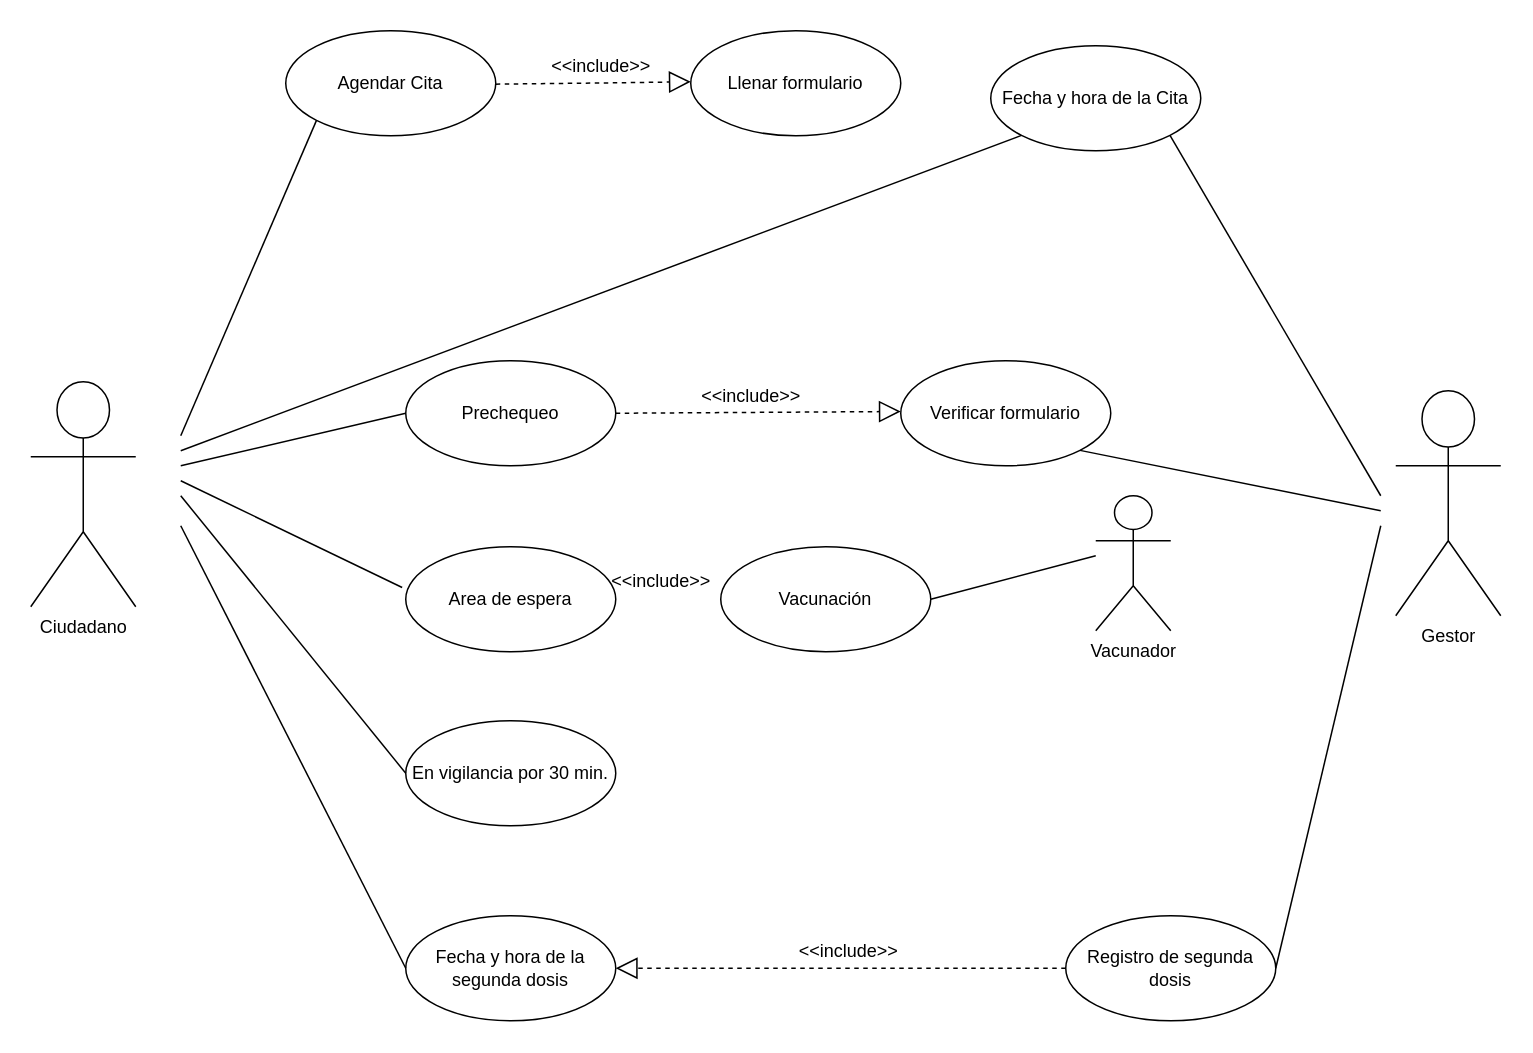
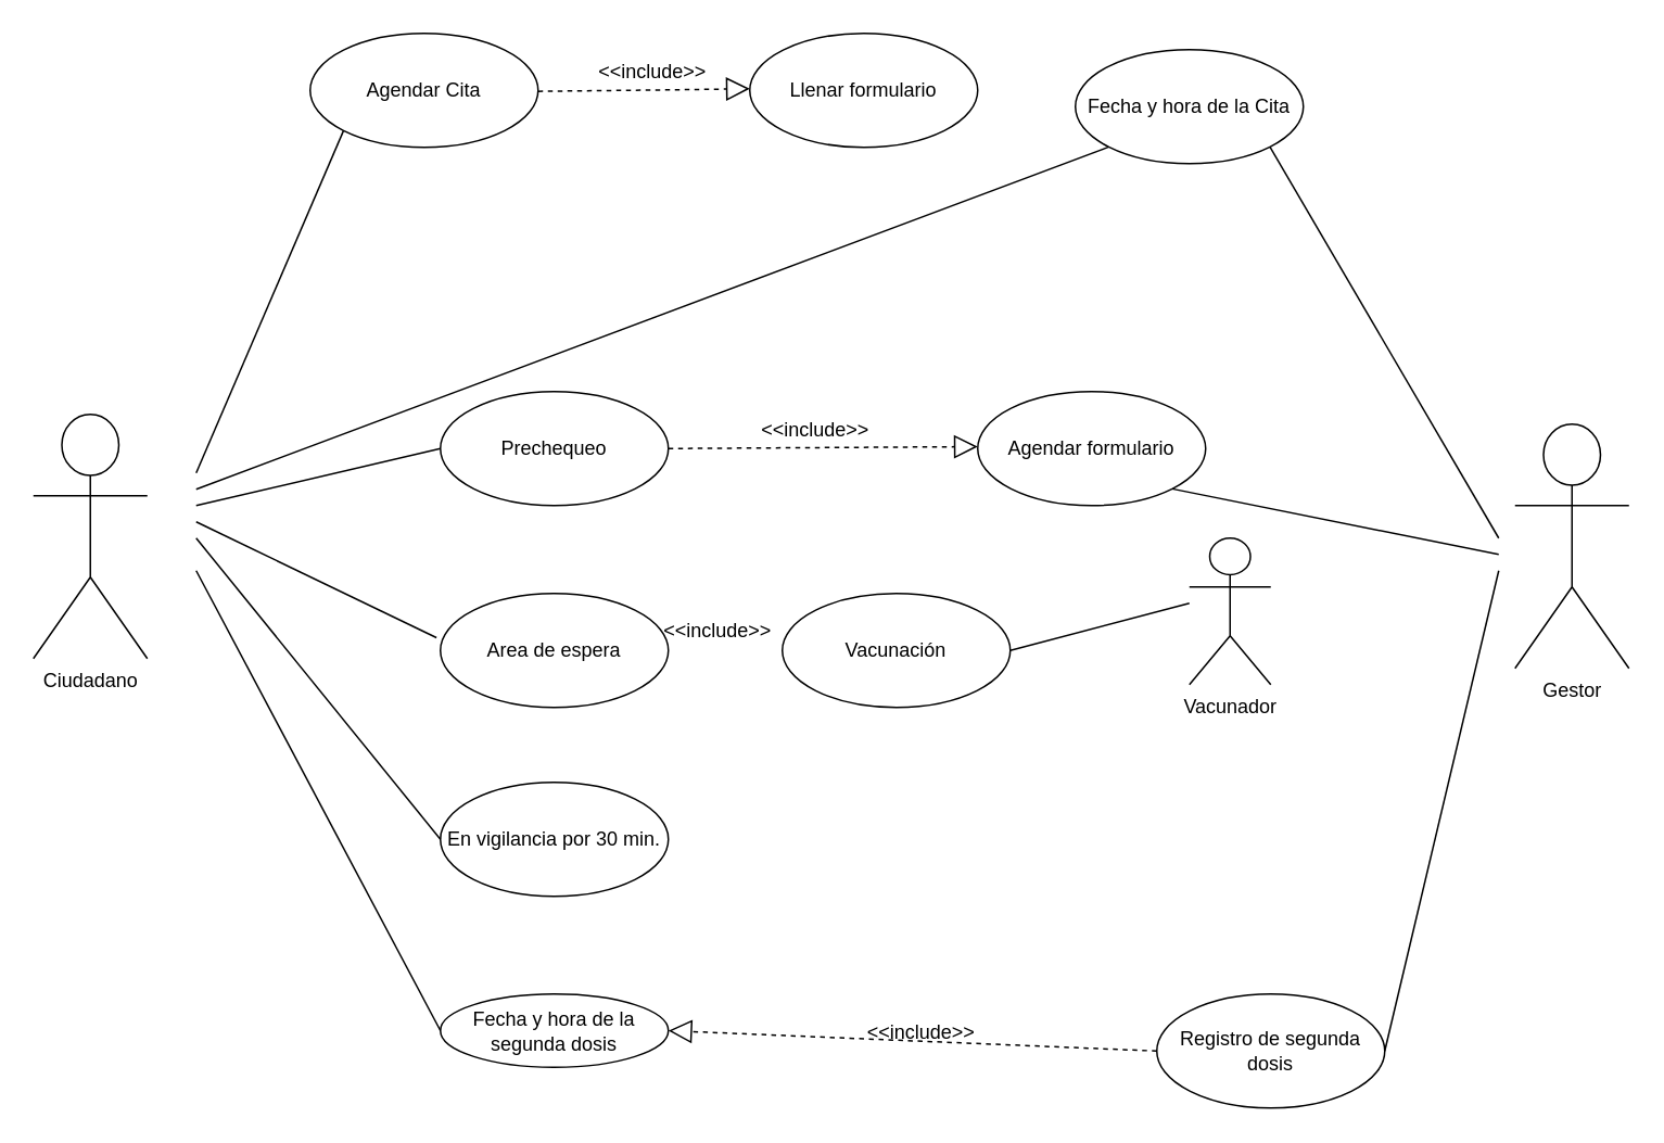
- <mxCell id="13" value="Verificar formulario" style="ellipse;whiteSpace=wrap;html=1;" parent="1" vertex="1"><mxGeometry x="600" y="240" width="140" height="70" as="geometry" /></mxCell>
+ <mxCell id="13" value="Agendar formulario" style="ellipse;whiteSpace=wrap;html=1;" parent="1" vertex="1"><mxGeometry x="600" y="240" width="140" height="70" as="geometry" /></mxCell>
- <mxCell id="14" value="Fecha y hora de la segunda dosis" style="ellipse;whiteSpace=wrap;html=1;" parent="1" vertex="1"><mxGeometry x="270" y="610" width="140" height="70" as="geometry" /></mxCell>
+ <mxCell id="14" value="Fecha y hora de la segunda dosis" style="ellipse;whiteSpace=wrap;html=1;" parent="1" vertex="1"><mxGeometry x="270" y="610" width="140" height="45" as="geometry" /></mxCell>
